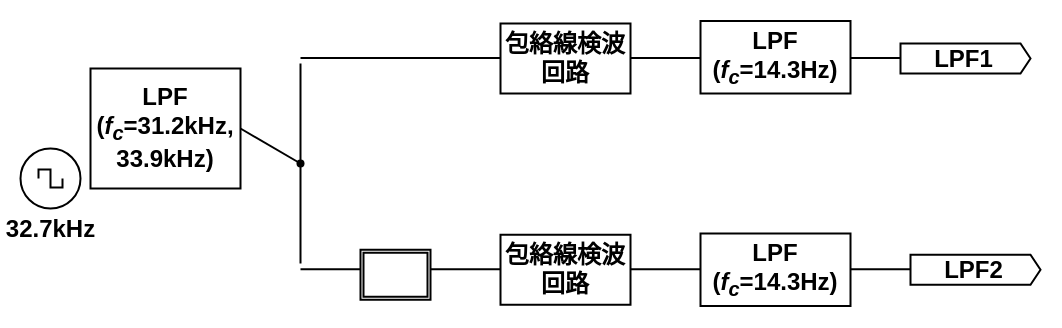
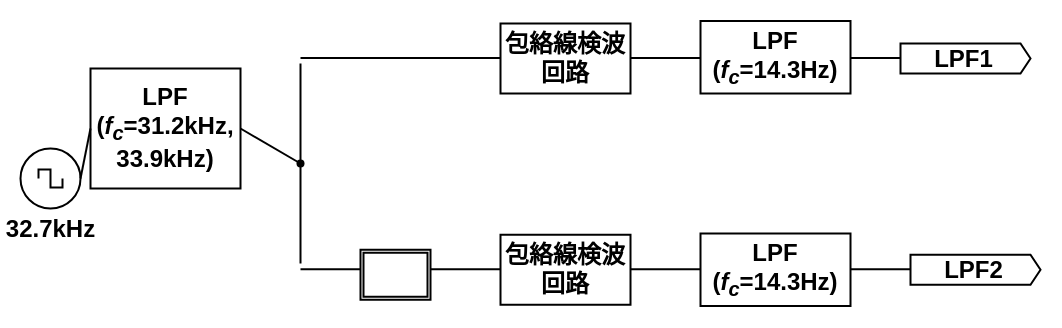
+ <mxCell id="4" value="" style="endArrow=none;html=1;rounded=0;fontSize=24;strokeWidth=2;exitX=1;exitY=0.5;exitDx=0;exitDy=0;exitPerimeter=0;entryX=0;entryY=0.5;entryDx=0;entryDy=0;" edge="1" parent="1" source="2" target="3"><mxGeometry width="50" height="50" relative="1" as="geometry"><mxPoint x="40" y="303" as="sourcePoint" /><mxPoint x="90" y="253" as="targetPoint" /></mxGeometry></mxCell>
